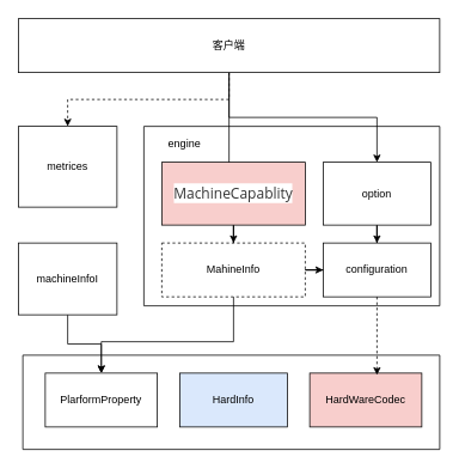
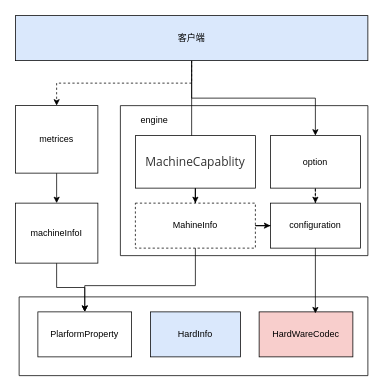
- <mxCell id="5" value="客户端" style="rounded=0;whiteSpace=wrap;html=1;" vertex="1" parent="1"><mxGeometry x="20" y="20" width="470" height="60" as="geometry" /></mxCell>
+ <mxCell id="5" value="客户端" style="rounded=0;whiteSpace=wrap;html=1;fillColor=#dae8fc;" vertex="1" parent="1"><mxGeometry x="20" y="20" width="470" height="60" as="geometry" /></mxCell>
- <mxCell id="14" value="&lt;span style=&quot;color: rgb(51 , 51 , 51) ; font-family: &amp;#34;open sans&amp;#34; , &amp;#34;clear sans&amp;#34; , &amp;#34;helvetica neue&amp;#34; , &amp;#34;helvetica&amp;#34; , &amp;#34;arial&amp;#34; , sans-serif ; font-size: 16px ; text-align: left ; background-color: rgb(255 , 255 , 255)&quot;&gt;MachineCapablity&lt;/span&gt;" style="rounded=0;whiteSpace=wrap;html=1;fillColor=#f8cecc;" vertex="1" parent="8"><mxGeometry x="20" y="40" width="160" height="70" as="geometry" /></mxCell>
+ <mxCell id="14" value="&lt;span style=&quot;color: rgb(51 , 51 , 51) ; font-family: &amp;#34;open sans&amp;#34; , &amp;#34;clear sans&amp;#34; , &amp;#34;helvetica neue&amp;#34; , &amp;#34;helvetica&amp;#34; , &amp;#34;arial&amp;#34; , sans-serif ; font-size: 16px ; text-align: left ; background-color: rgb(255 , 255 , 255)&quot;&gt;MachineCapablity&lt;/span&gt;" style="rounded=0;whiteSpace=wrap;html=1;" vertex="1" parent="8"><mxGeometry x="20" y="40" width="160" height="70" as="geometry" /></mxCell>
+ <mxCell id="6" value="" style="edgeStyle=orthogonalEdgeStyle;rounded=0;orthogonalLoop=1;jettySize=auto;html=1;" edge="1" parent="1" source="7" target="17"><mxGeometry relative="1" as="geometry" /></mxCell>
- <mxCell id="10" style="edgeStyle=orthogonalEdgeStyle;rounded=0;orthogonalLoop=1;jettySize=auto;html=1;entryX=0.5;entryY=0;entryDx=0;entryDy=0;" edge="1" parent="8" source="11" target="12"><mxGeometry relative="1" as="geometry" /></mxCell>
+ <mxCell id="10" style="edgeStyle=orthogonalEdgeStyle;rounded=0;orthogonalLoop=1;jettySize=auto;html=1;entryX=0.5;entryY=0;entryDx=0;entryDy=0;dashed=1;" edge="1" parent="8" source="11" target="12"><mxGeometry relative="1" as="geometry" /></mxCell>
- <mxCell id="23" style="edgeStyle=orthogonalEdgeStyle;rounded=0;orthogonalLoop=1;jettySize=auto;html=1;entryX=0.6;entryY=0.033;entryDx=0;entryDy=0;entryPerimeter=0;dashed=1;" edge="1" parent="1" source="12" target="19"><mxGeometry relative="1" as="geometry" /></mxCell>
+ <mxCell id="23" style="edgeStyle=orthogonalEdgeStyle;rounded=0;orthogonalLoop=1;jettySize=auto;html=1;entryX=0.6;entryY=0.033;entryDx=0;entryDy=0;entryPerimeter=0;" edge="1" parent="1" source="12" target="19"><mxGeometry relative="1" as="geometry" /></mxCell>
